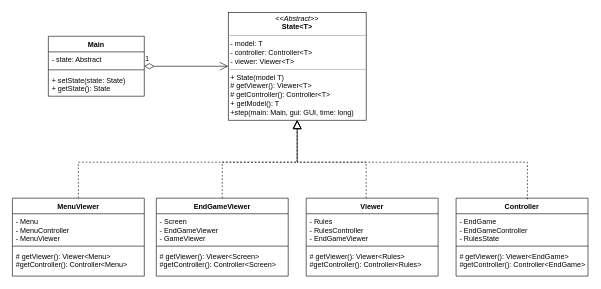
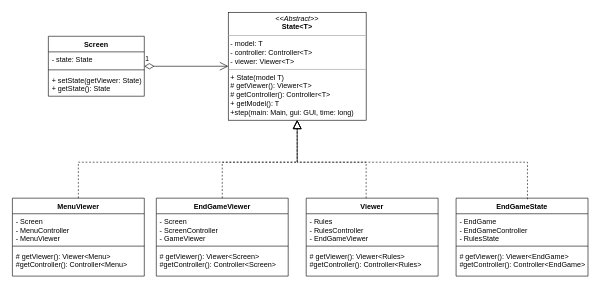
- <mxCell id="23" value="Main" style="swimlane;fontStyle=1;align=center;verticalAlign=top;childLayout=stackLayout;horizontal=1;startSize=26;horizontalStack=0;resizeParent=1;resizeParentMax=0;resizeLast=0;collapsible=1;marginBottom=0;" vertex="1" parent="1"><mxGeometry x="80" y="60" width="160" height="100" as="geometry" /></mxCell>
+ <mxCell id="23" value="Screen" style="swimlane;fontStyle=1;align=center;verticalAlign=top;childLayout=stackLayout;horizontal=1;startSize=26;horizontalStack=0;resizeParent=1;resizeParentMax=0;resizeLast=0;collapsible=1;marginBottom=0;" vertex="1" parent="1"><mxGeometry x="80" y="60" width="160" height="100" as="geometry" /></mxCell>
- <mxCell id="24" value="- state: Abstract" style="text;strokeColor=none;fillColor=none;align=left;verticalAlign=top;spacingLeft=4;spacingRight=4;overflow=hidden;rotatable=0;points=[[0,0.5],[1,0.5]];portConstraint=eastwest;" vertex="1" parent="23"><mxGeometry y="26" width="160" height="26" as="geometry" /></mxCell>
+ <mxCell id="24" value="- state: State" style="text;strokeColor=none;fillColor=none;align=left;verticalAlign=top;spacingLeft=4;spacingRight=4;overflow=hidden;rotatable=0;points=[[0,0.5],[1,0.5]];portConstraint=eastwest;" vertex="1" parent="23"><mxGeometry y="26" width="160" height="26" as="geometry" /></mxCell>
- <mxCell id="26" value="+ setState(state: State)&#10;+ getState(): State&#10;" style="text;strokeColor=none;fillColor=none;align=left;verticalAlign=top;spacingLeft=4;spacingRight=4;overflow=hidden;rotatable=0;points=[[0,0.5],[1,0.5]];portConstraint=eastwest;" vertex="1" parent="23"><mxGeometry y="60" width="160" height="40" as="geometry" /></mxCell>
+ <mxCell id="26" value="+ setState(getViewer: State)&#10;+ getState(): State&#10;" style="text;strokeColor=none;fillColor=none;align=left;verticalAlign=top;spacingLeft=4;spacingRight=4;overflow=hidden;rotatable=0;points=[[0,0.5],[1,0.5]];portConstraint=eastwest;" vertex="1" parent="23"><mxGeometry y="60" width="160" height="40" as="geometry" /></mxCell>
- <mxCell id="11" value="Controller" style="swimlane;fontStyle=1;align=center;verticalAlign=top;childLayout=stackLayout;horizontal=1;startSize=26;horizontalStack=0;resizeParent=1;resizeParentMax=0;resizeLast=0;collapsible=1;marginBottom=0;" vertex="1" parent="1"><mxGeometry x="760" y="330" width="220" height="130" as="geometry" /></mxCell>
+ <mxCell id="11" value="EndGameState" style="swimlane;fontStyle=1;align=center;verticalAlign=top;childLayout=stackLayout;horizontal=1;startSize=26;horizontalStack=0;resizeParent=1;resizeParentMax=0;resizeLast=0;collapsible=1;marginBottom=0;" vertex="1" parent="1"><mxGeometry x="760" y="330" width="220" height="130" as="geometry" /></mxCell>
- <mxCell id="16" value="- Menu&#10;- MenuController&#10;- MenuViewer" style="text;strokeColor=none;fillColor=none;align=left;verticalAlign=top;spacingLeft=4;spacingRight=4;overflow=hidden;rotatable=0;points=[[0,0.5],[1,0.5]];portConstraint=eastwest;" vertex="1" parent="15"><mxGeometry y="26" width="220" height="50" as="geometry" /></mxCell>
+ <mxCell id="16" value="- Screen&#10;- MenuController&#10;- MenuViewer" style="text;strokeColor=none;fillColor=none;align=left;verticalAlign=top;spacingLeft=4;spacingRight=4;overflow=hidden;rotatable=0;points=[[0,0.5],[1,0.5]];portConstraint=eastwest;" vertex="1" parent="15"><mxGeometry y="26" width="220" height="50" as="geometry" /></mxCell>
- <mxCell id="4" value="- Screen&#10;- EndGameViewer&#10;- GameViewer" style="text;strokeColor=none;fillColor=none;align=left;verticalAlign=top;spacingLeft=4;spacingRight=4;overflow=hidden;rotatable=0;points=[[0,0.5],[1,0.5]];portConstraint=eastwest;" vertex="1" parent="3"><mxGeometry y="26" width="220" height="50" as="geometry" /></mxCell>
+ <mxCell id="4" value="- Screen&#10;- ScreenController&#10;- GameViewer" style="text;strokeColor=none;fillColor=none;align=left;verticalAlign=top;spacingLeft=4;spacingRight=4;overflow=hidden;rotatable=0;points=[[0,0.5],[1,0.5]];portConstraint=eastwest;" vertex="1" parent="3"><mxGeometry y="26" width="220" height="50" as="geometry" /></mxCell>
